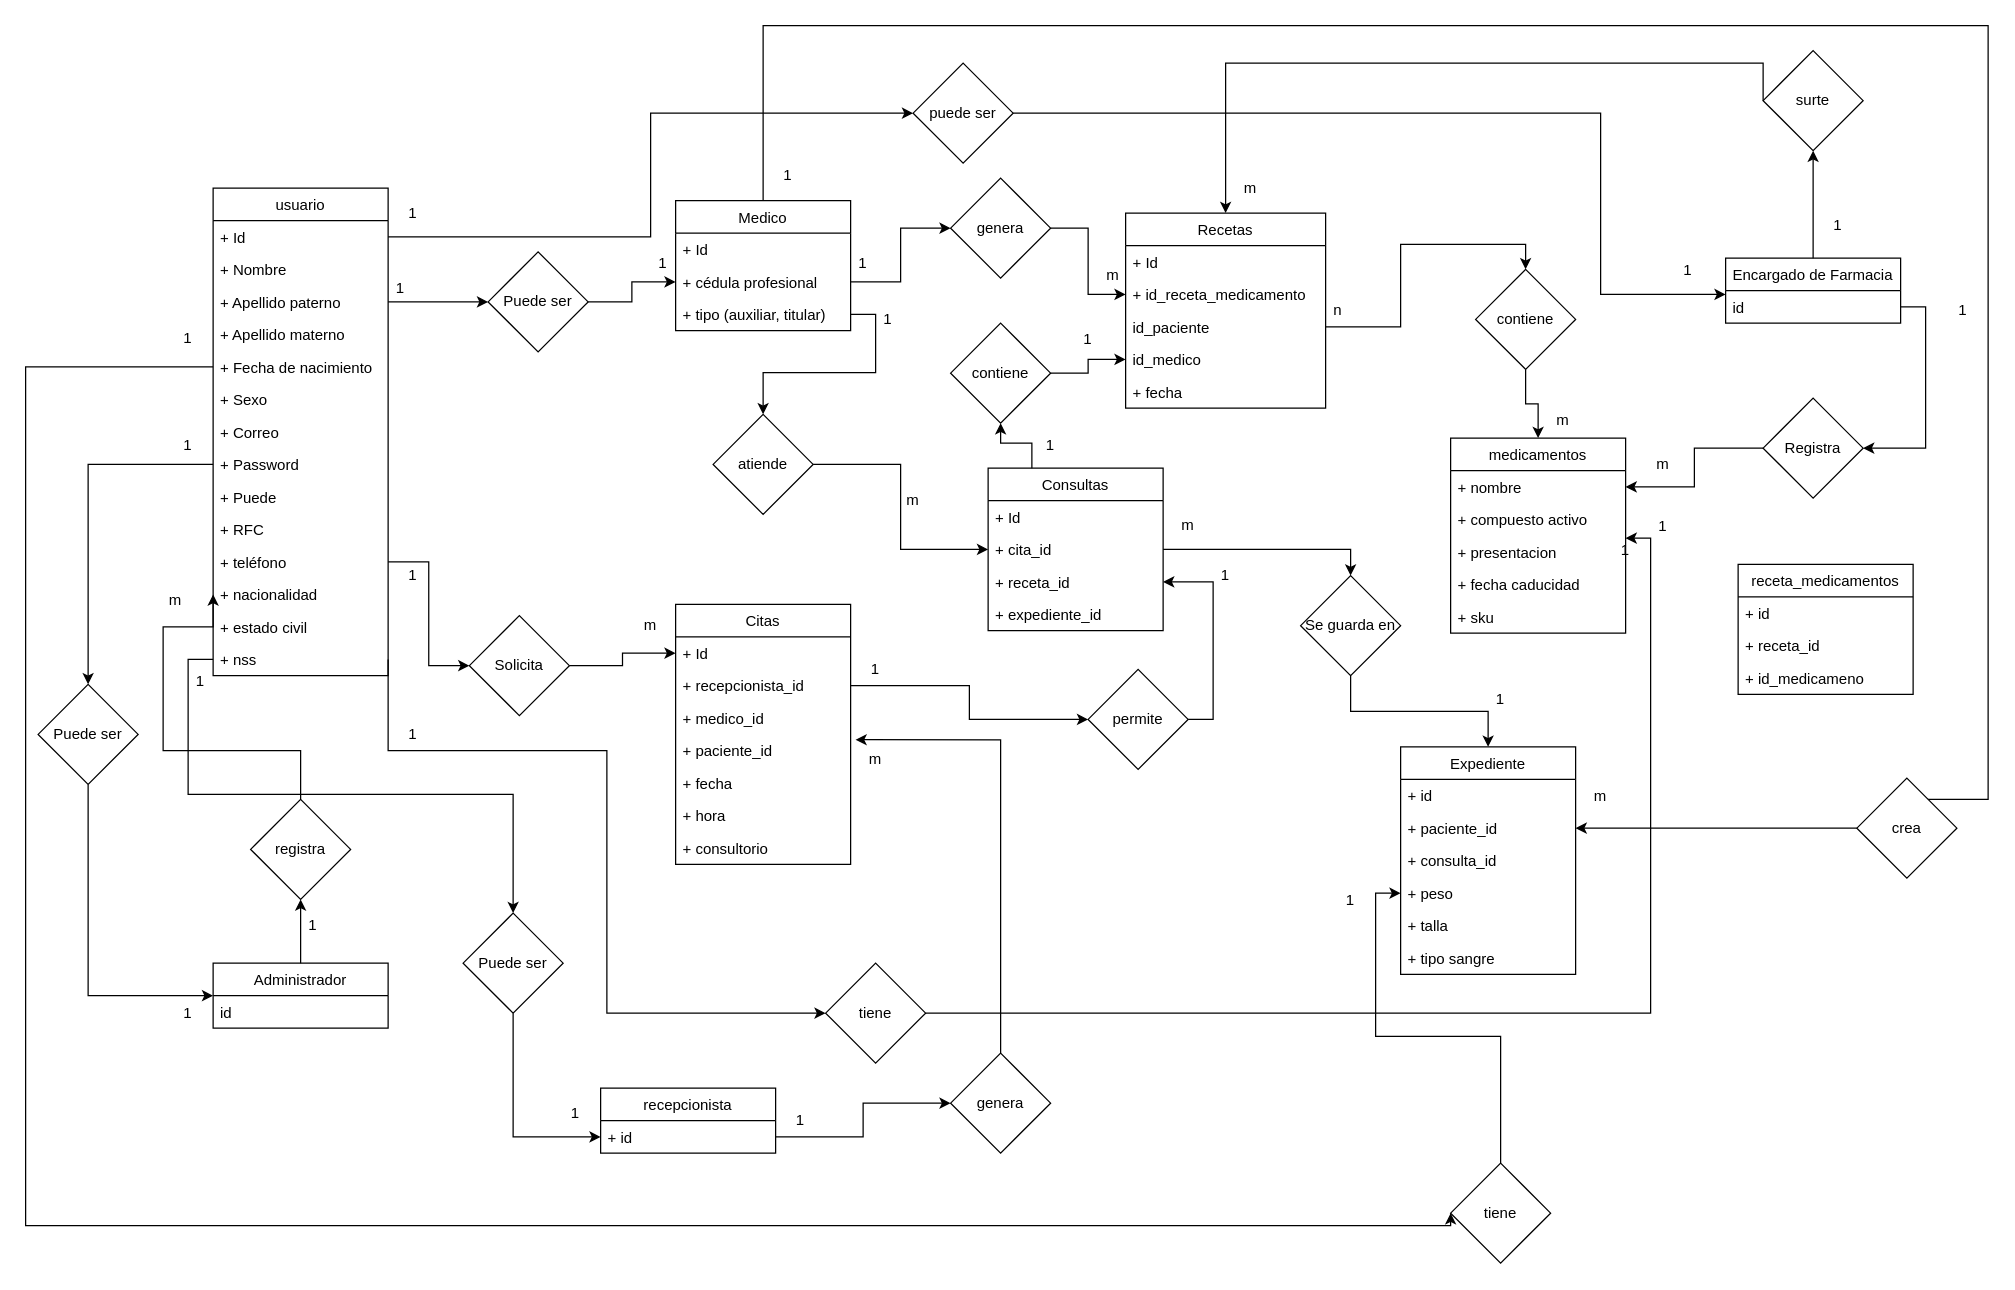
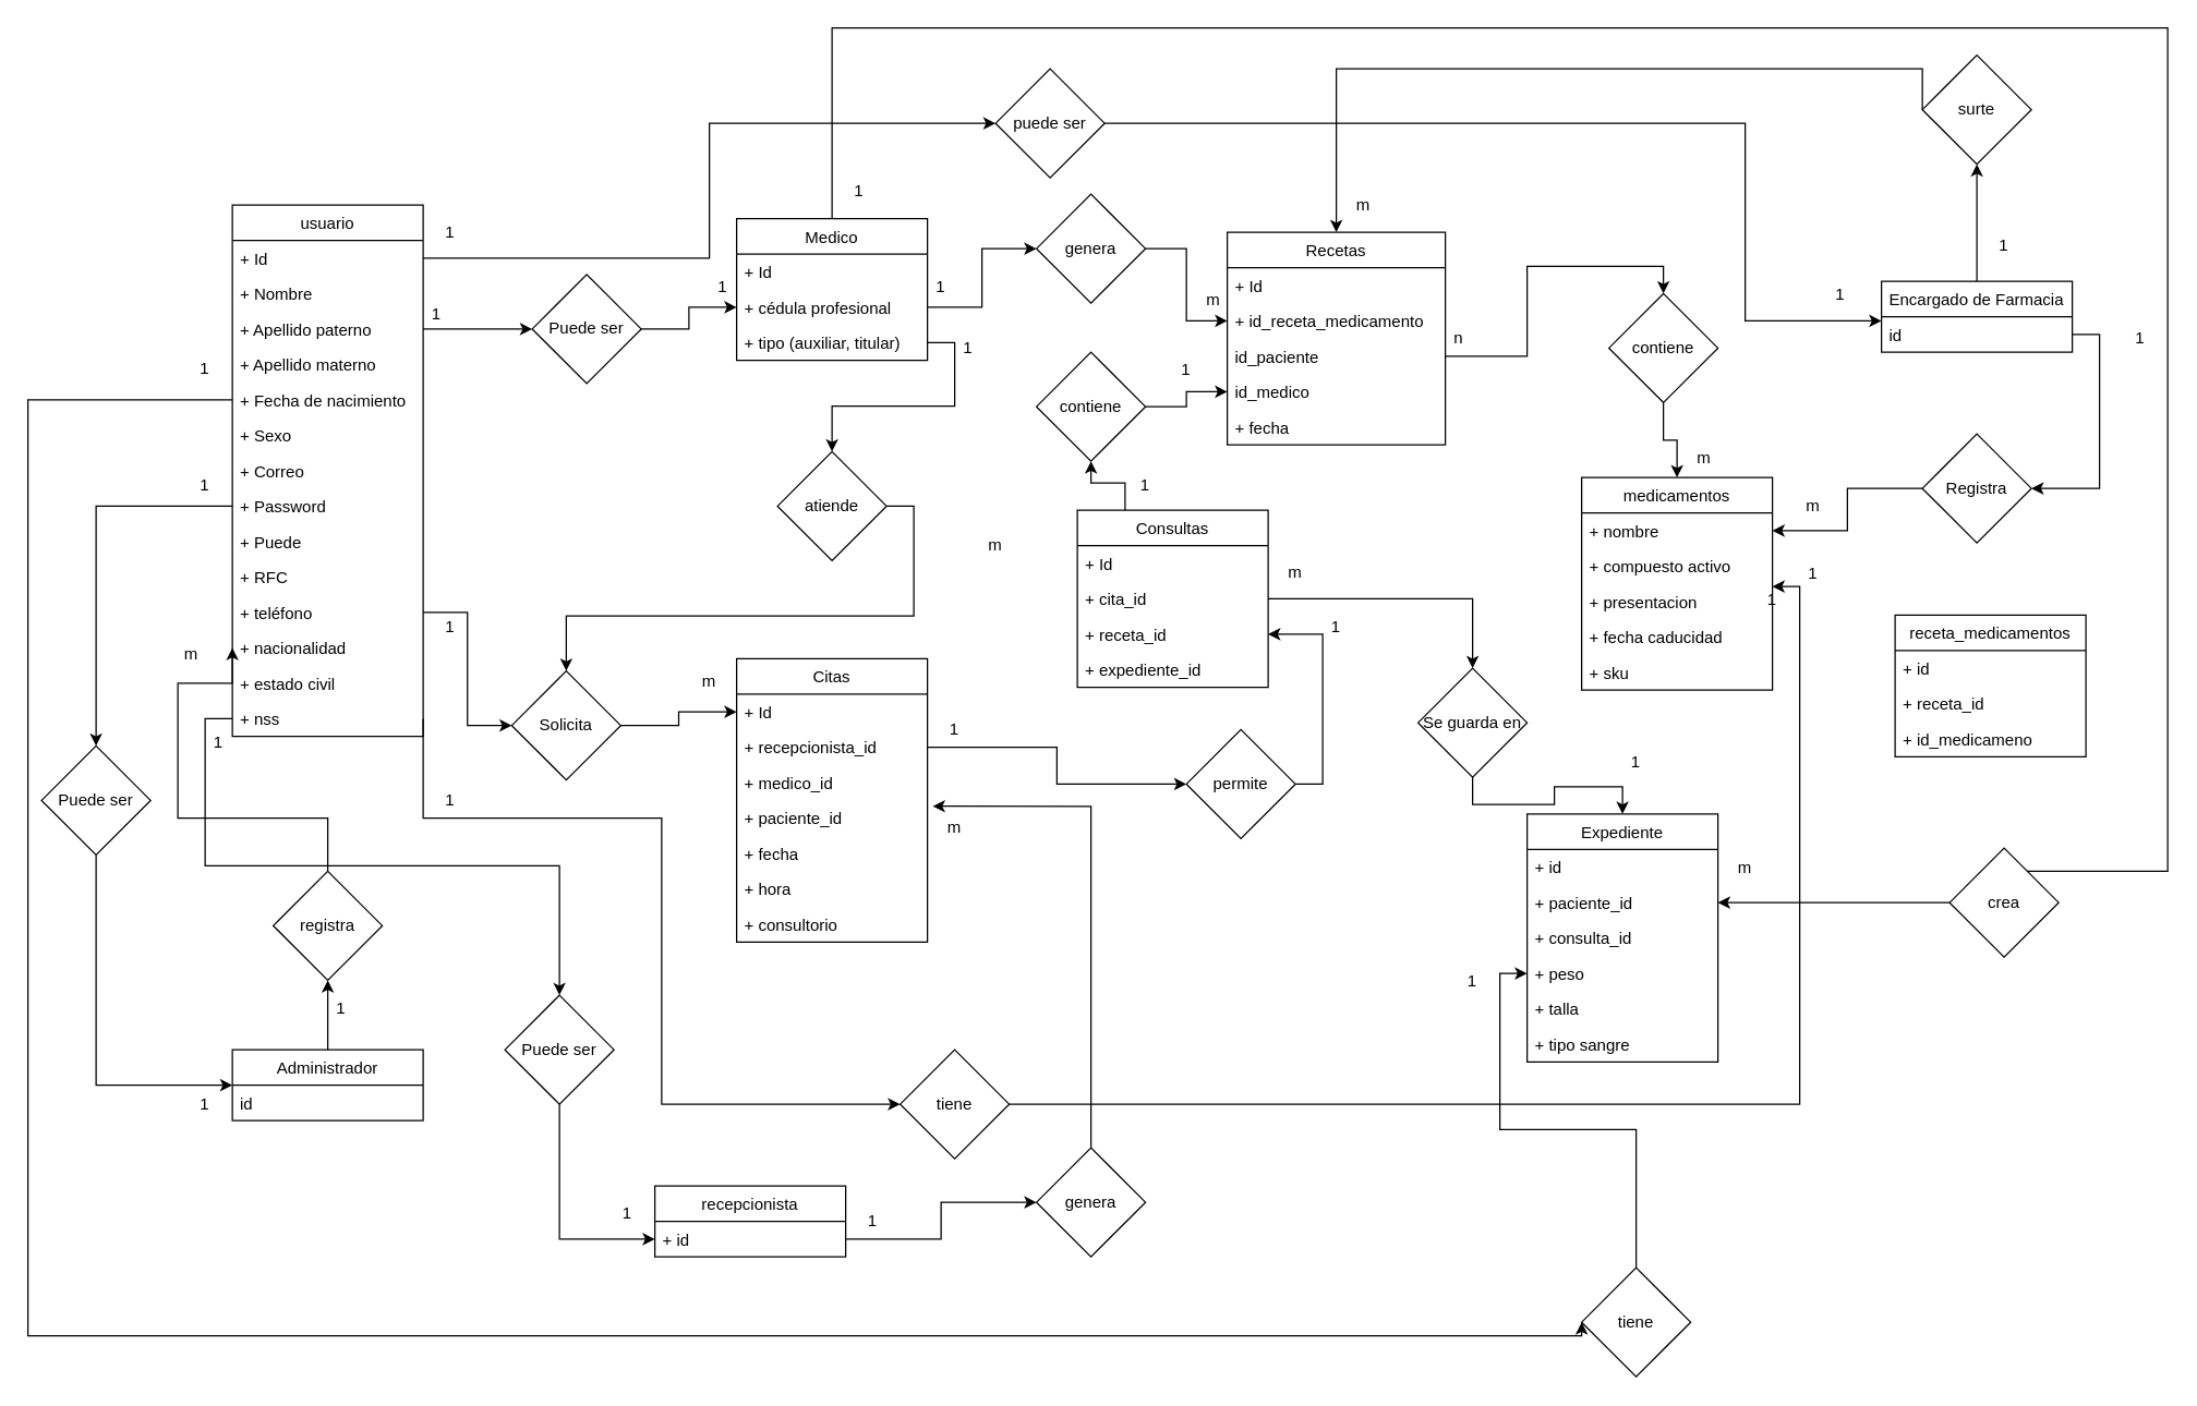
- <mxCell id="51" style="edgeStyle=orthogonalEdgeStyle;rounded=0;orthogonalLoop=1;jettySize=auto;html=1;exitX=1;exitY=0.5;exitDx=0;exitDy=0;entryX=0;entryY=0.5;entryDx=0;entryDy=0;" edge="1" parent="1" source="52" target="58"><mxGeometry relative="1" as="geometry" /></mxCell>
+ <mxCell id="51" style="edgeStyle=orthogonalEdgeStyle;rounded=0;orthogonalLoop=1;jettySize=auto;html=1;exitX=1;exitY=0.5;exitDx=0;exitDy=0;" edge="1" parent="1" source="52" target="28"><mxGeometry relative="1" as="geometry" /></mxCell>
- <mxCell id="63" value="Se guarda en" style="rhombus;whiteSpace=wrap;html=1;" vertex="1" parent="1"><mxGeometry x="1040" y="460" width="80" height="80" as="geometry" /></mxCell>
+ <mxCell id="63" value="Se guarda en" style="rhombus;whiteSpace=wrap;html=1;" vertex="1" parent="1"><mxGeometry x="1040" y="490" width="80" height="80" as="geometry" /></mxCell>
- <mxCell id="151" value="crea" style="rhombus;whiteSpace=wrap;html=1;" vertex="1" parent="1"><mxGeometry x="1485" y="622" width="80" height="80" as="geometry" /></mxCell>
+ <mxCell id="151" value="crea" style="rhombus;whiteSpace=wrap;html=1;" vertex="1" parent="1"><mxGeometry x="1430" y="622" width="80" height="80" as="geometry" /></mxCell>
